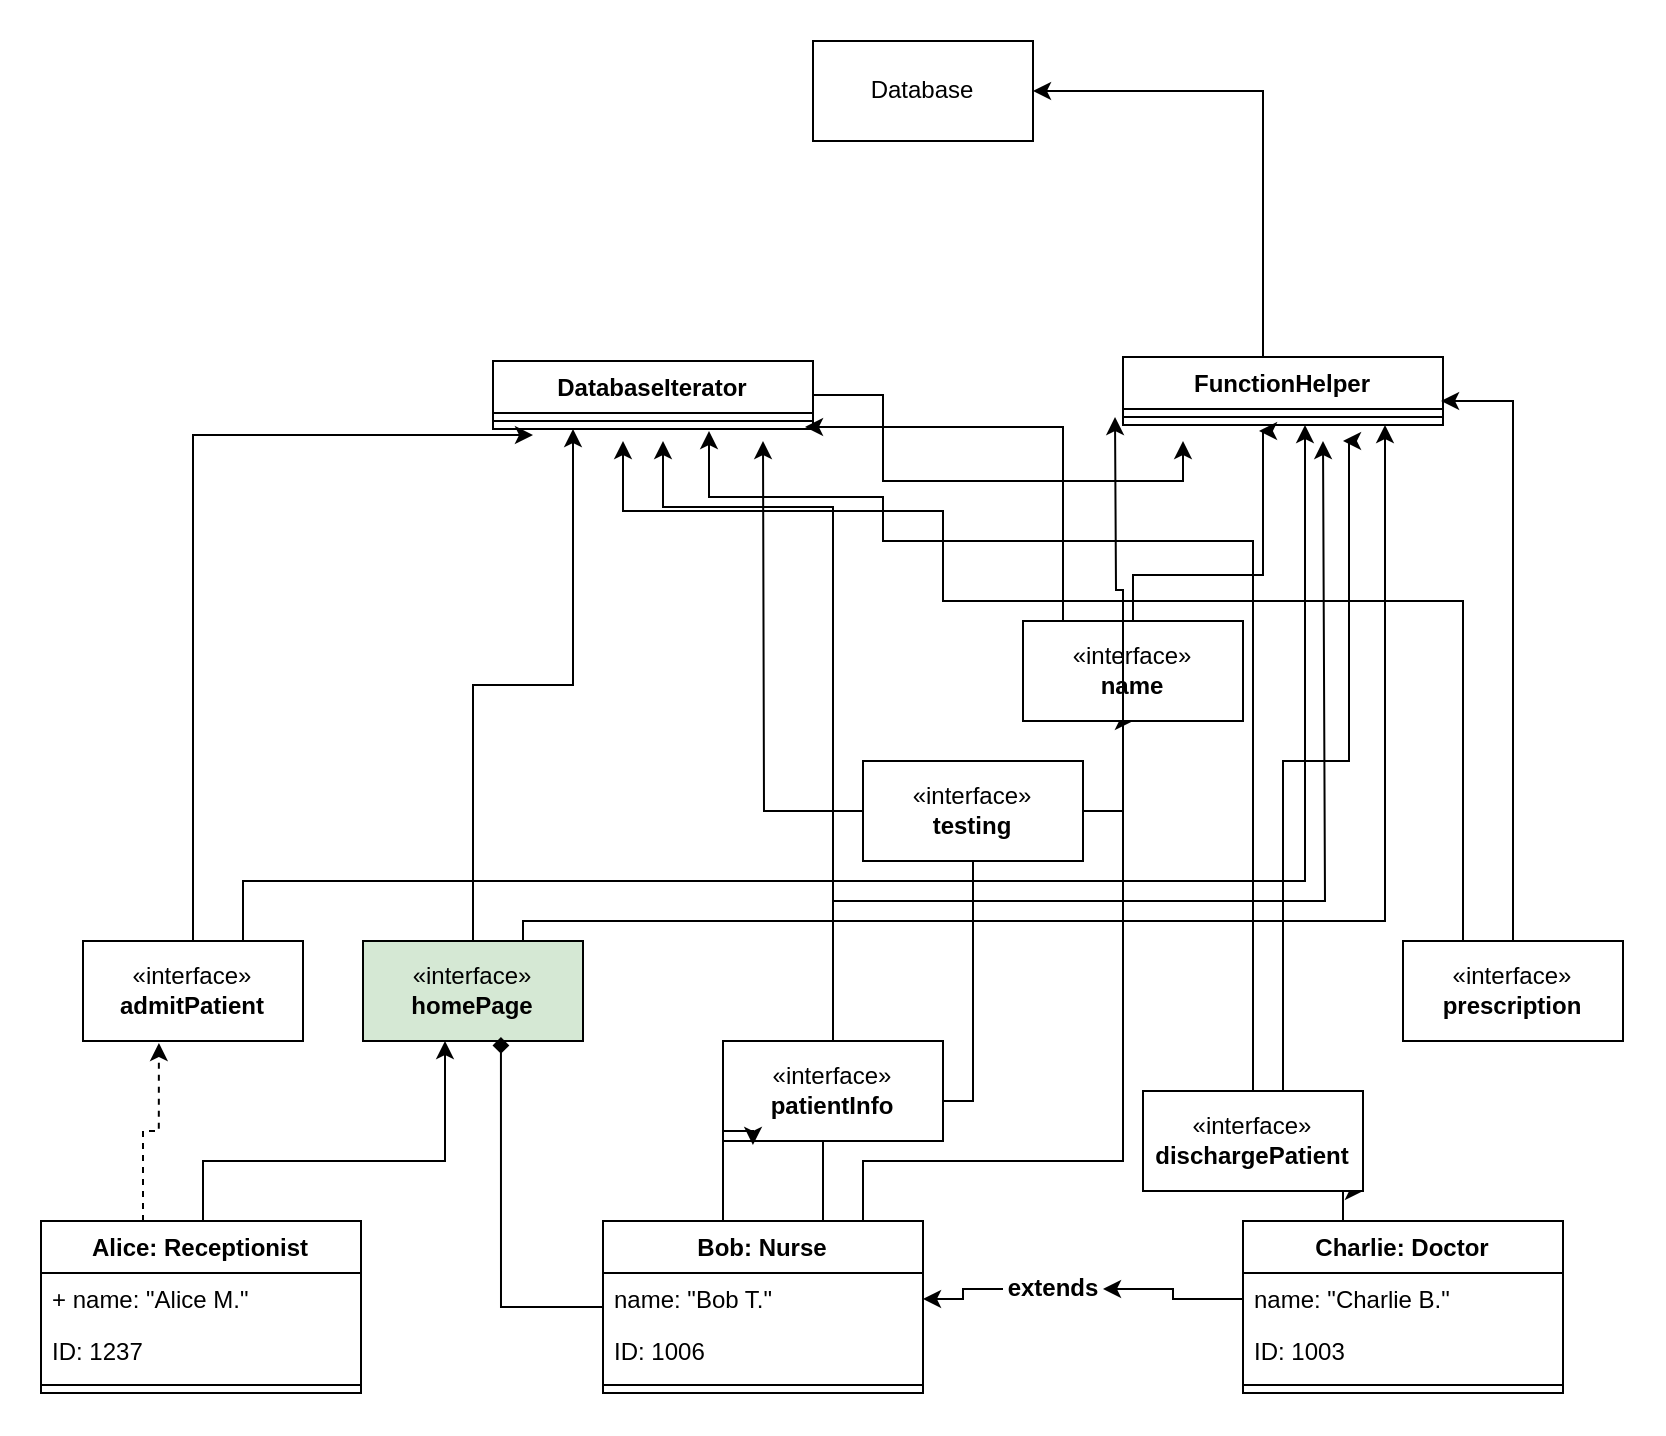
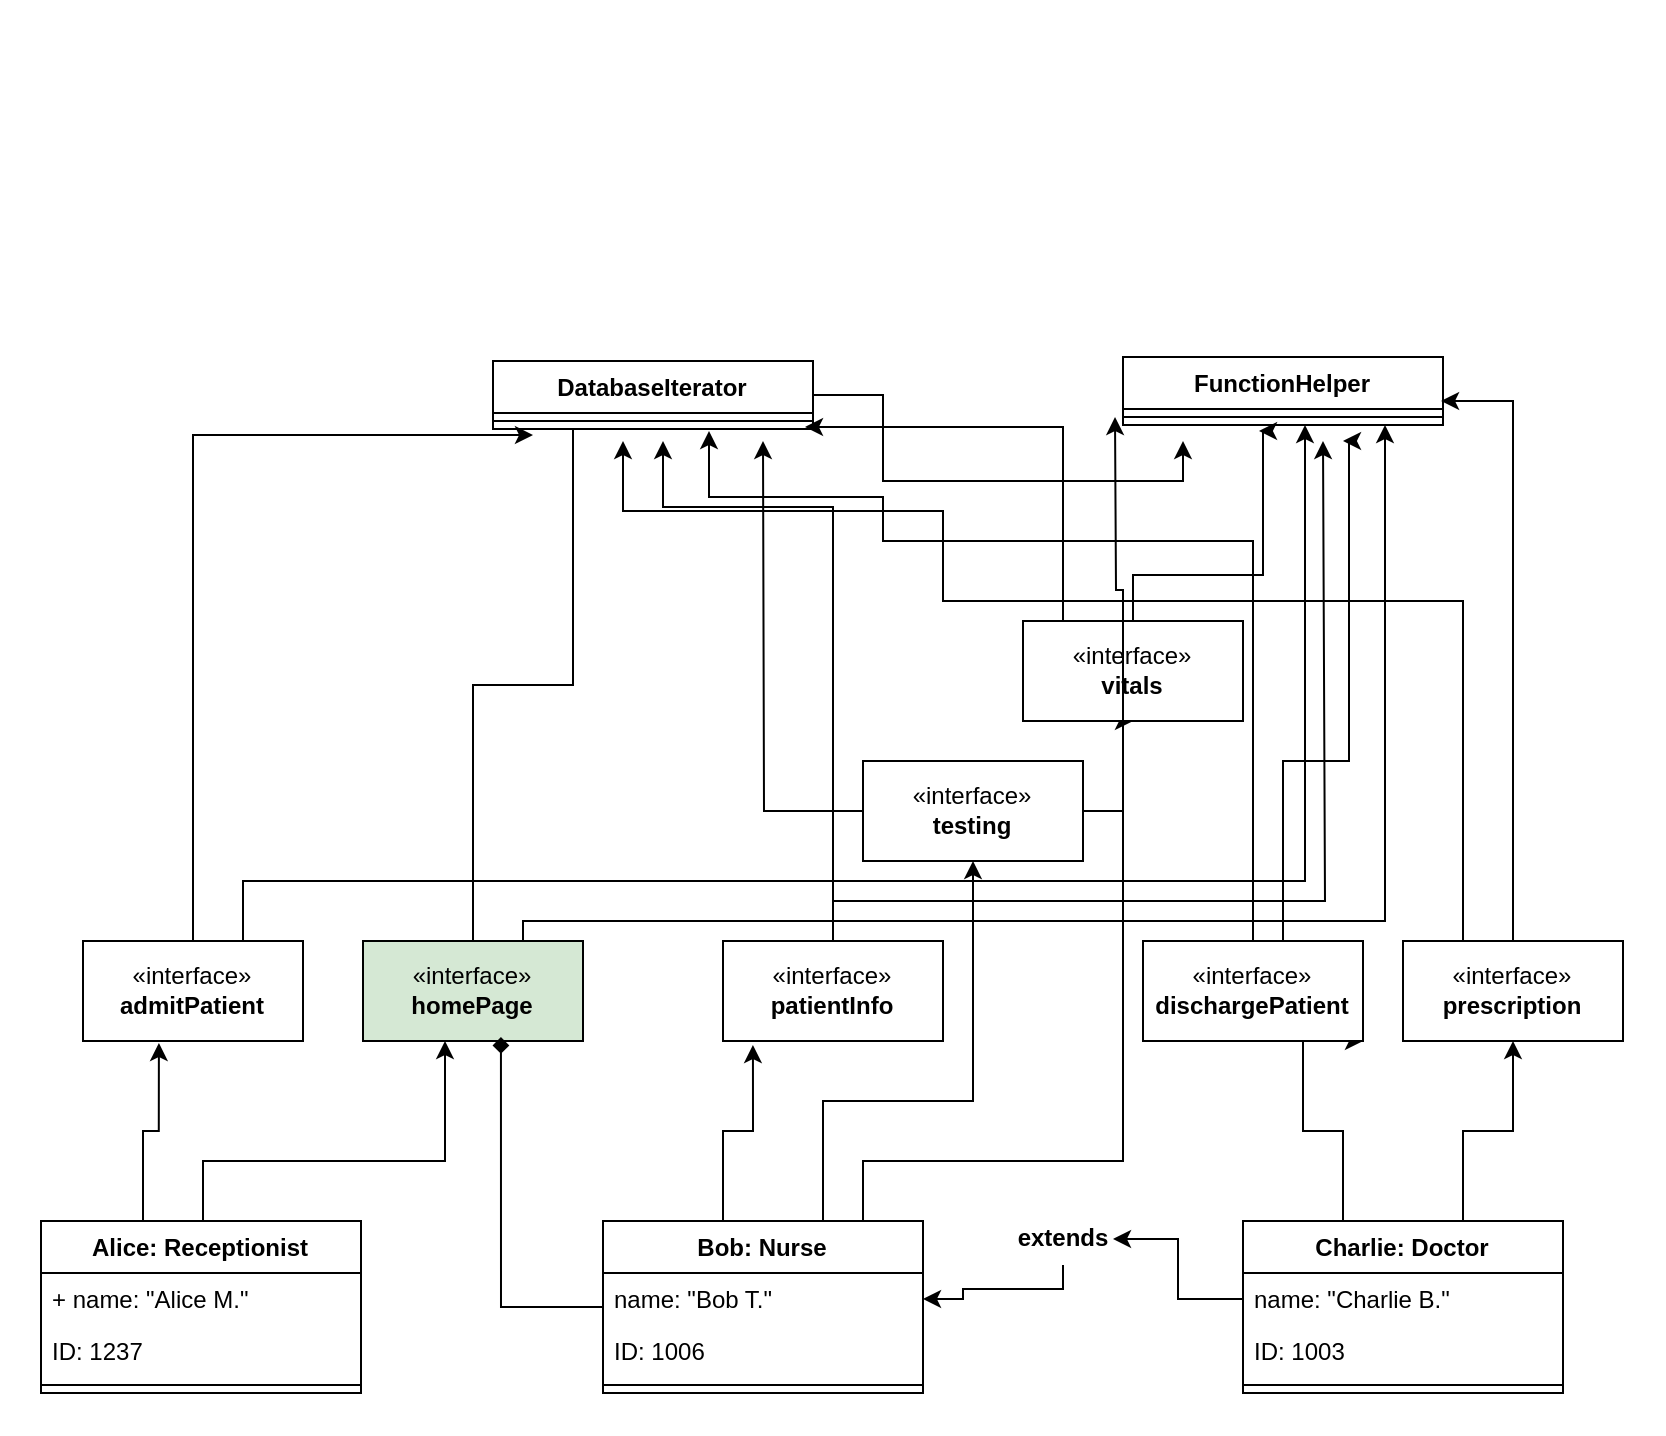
- <mxCell id="45" value="Database" style="html=1;whiteSpace=wrap;" parent="1" vertex="1"><mxGeometry x="406" y="20" width="110" height="50" as="geometry" /></mxCell>
- <mxCell id="42" style="edgeStyle=orthogonalEdgeStyle;rounded=0;orthogonalLoop=1;jettySize=auto;html=1;entryX=1;entryY=0.5;entryDx=0;entryDy=0;" parent="1" source="43" target="45" edge="1"><mxGeometry relative="1" as="geometry"><Array as="points"><mxPoint x="631" y="45" /></Array></mxGeometry></mxCell>
- <mxCell id="21" style="edgeStyle=orthogonalEdgeStyle;rounded=0;orthogonalLoop=1;jettySize=auto;html=1;entryX=0.25;entryY=1;entryDx=0;entryDy=0;" parent="1" source="23" target="40" edge="1"><mxGeometry relative="1" as="geometry"><mxPoint x="246" y="253" as="targetPoint" /></mxGeometry></mxCell>
+ <mxCell id="21" style="edgeStyle=orthogonalEdgeStyle;rounded=0;orthogonalLoop=1;jettySize=auto;html=1;entryX=0.25;entryY=1;entryDx=0;entryDy=0;endArrow=none;" parent="1" source="23" target="40" edge="1"><mxGeometry relative="1" as="geometry"><mxPoint x="246" y="253" as="targetPoint" /></mxGeometry></mxCell>
- <mxCell id="32" value="«interface»&lt;br&gt;&lt;b&gt;name&lt;br&gt;&lt;/b&gt;" style="html=1;whiteSpace=wrap;" parent="1" vertex="1"><mxGeometry x="511" y="310" width="110" height="50" as="geometry" /></mxCell>
+ <mxCell id="32" value="«interface»&lt;br&gt;&lt;b&gt;vitals&lt;br&gt;&lt;/b&gt;" style="html=1;whiteSpace=wrap;" parent="1" vertex="1"><mxGeometry x="511" y="310" width="110" height="50" as="geometry" /></mxCell>
- <mxCell id="6" style="edgeStyle=orthogonalEdgeStyle;rounded=0;orthogonalLoop=1;jettySize=auto;html=1;entryX=0.5;entryY=1;entryDx=0;entryDy=0;endArrow=none;" parent="1" source="8" target="30" edge="1"><mxGeometry relative="1" as="geometry"><Array as="points"><mxPoint x="411" y="550" /><mxPoint x="486" y="550" /></Array></mxGeometry></mxCell>
+ <mxCell id="6" style="edgeStyle=orthogonalEdgeStyle;rounded=0;orthogonalLoop=1;jettySize=auto;html=1;entryX=0.5;entryY=1;entryDx=0;entryDy=0;" parent="1" source="8" target="30" edge="1"><mxGeometry relative="1" as="geometry"><Array as="points"><mxPoint x="411" y="550" /><mxPoint x="486" y="550" /></Array></mxGeometry></mxCell>
- <mxCell id="26" value="«interface»&lt;br&gt;&lt;b&gt;patientInfo&lt;br&gt;&lt;/b&gt;" style="html=1;whiteSpace=wrap;" parent="1" vertex="1"><mxGeometry x="361" y="520" width="110" height="50" as="geometry" /></mxCell>
+ <mxCell id="26" value="«interface»&lt;br&gt;&lt;b&gt;patientInfo&lt;br&gt;&lt;/b&gt;" style="html=1;whiteSpace=wrap;" parent="1" vertex="1"><mxGeometry x="361" y="470" width="110" height="50" as="geometry" /></mxCell>
- <mxCell id="36" style="edgeStyle=orthogonalEdgeStyle;rounded=0;orthogonalLoop=1;jettySize=auto;html=1;entryX=0.345;entryY=1.02;entryDx=0;entryDy=0;entryPerimeter=0;dashed=1;" parent="1" source="2" target="20" edge="1"><mxGeometry relative="1" as="geometry"><Array as="points"><mxPoint x="71" y="565" /><mxPoint x="79" y="565" /></Array></mxGeometry></mxCell>
+ <mxCell id="36" style="edgeStyle=orthogonalEdgeStyle;rounded=0;orthogonalLoop=1;jettySize=auto;html=1;entryX=0.345;entryY=1.02;entryDx=0;entryDy=0;entryPerimeter=0;" parent="1" source="2" target="20" edge="1"><mxGeometry relative="1" as="geometry"><Array as="points"><mxPoint x="71" y="565" /><mxPoint x="79" y="565" /></Array></mxGeometry></mxCell>
+ <mxCell id="13" style="edgeStyle=orthogonalEdgeStyle;rounded=0;orthogonalLoop=1;jettySize=auto;html=1;entryX=0.5;entryY=1;entryDx=0;entryDy=0;" parent="1" source="14" target="29" edge="1"><mxGeometry relative="1" as="geometry"><Array as="points"><mxPoint x="731" y="565" /><mxPoint x="756" y="565" /></Array></mxGeometry></mxCell>
- <mxCell id="28" value="«interface»&lt;br&gt;&lt;b&gt;dischargePatient&lt;br&gt;&lt;/b&gt;" style="html=1;whiteSpace=wrap;" parent="1" vertex="1"><mxGeometry x="571" y="545" width="110" height="50" as="geometry" /></mxCell>
+ <mxCell id="28" value="«interface»&lt;br&gt;&lt;b&gt;dischargePatient&lt;br&gt;&lt;/b&gt;" style="html=1;whiteSpace=wrap;" parent="1" vertex="1"><mxGeometry x="571" y="470" width="110" height="50" as="geometry" /></mxCell>
- <mxCell id="35" value="extends" style="text;align=center;fontStyle=1;verticalAlign=middle;spacingLeft=3;spacingRight=3;strokeColor=none;rotatable=0;points=[[0,0.5],[1,0.5]];portConstraint=eastwest;html=1;" parent="1" vertex="1"><mxGeometry x="501" y="631" width="50" height="26" as="geometry" /></mxCell>
+ <mxCell id="35" value="extends" style="text;align=center;fontStyle=1;verticalAlign=middle;spacingLeft=3;spacingRight=3;strokeColor=none;rotatable=0;points=[[0,0.5],[1,0.5]];portConstraint=eastwest;html=1;" parent="1" vertex="1"><mxGeometry x="506" y="606" width="50" height="26" as="geometry" /></mxCell>
